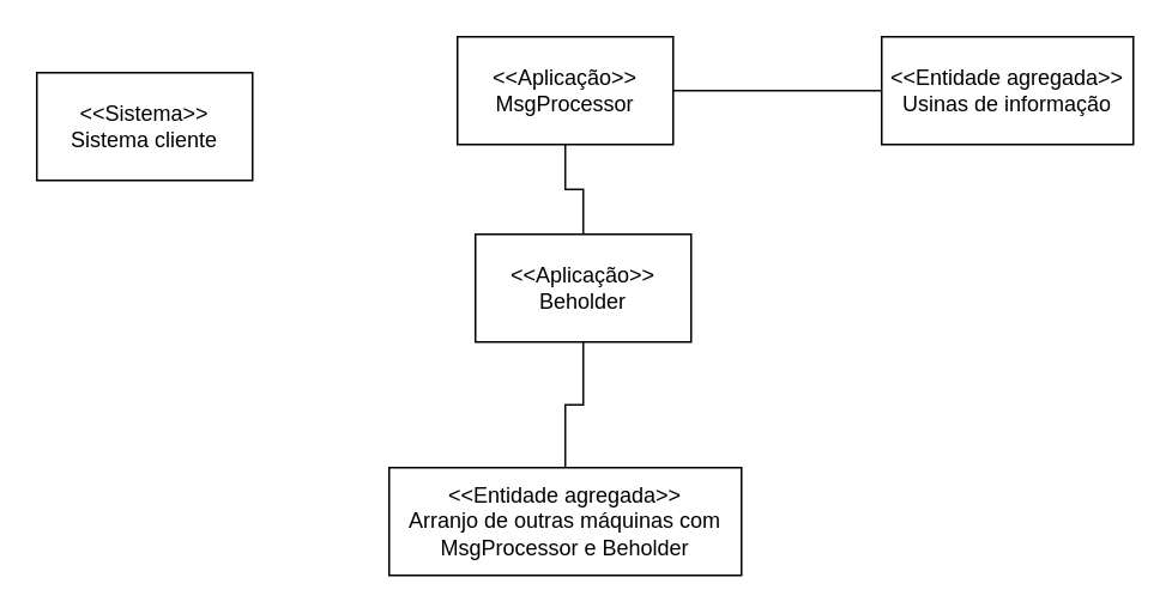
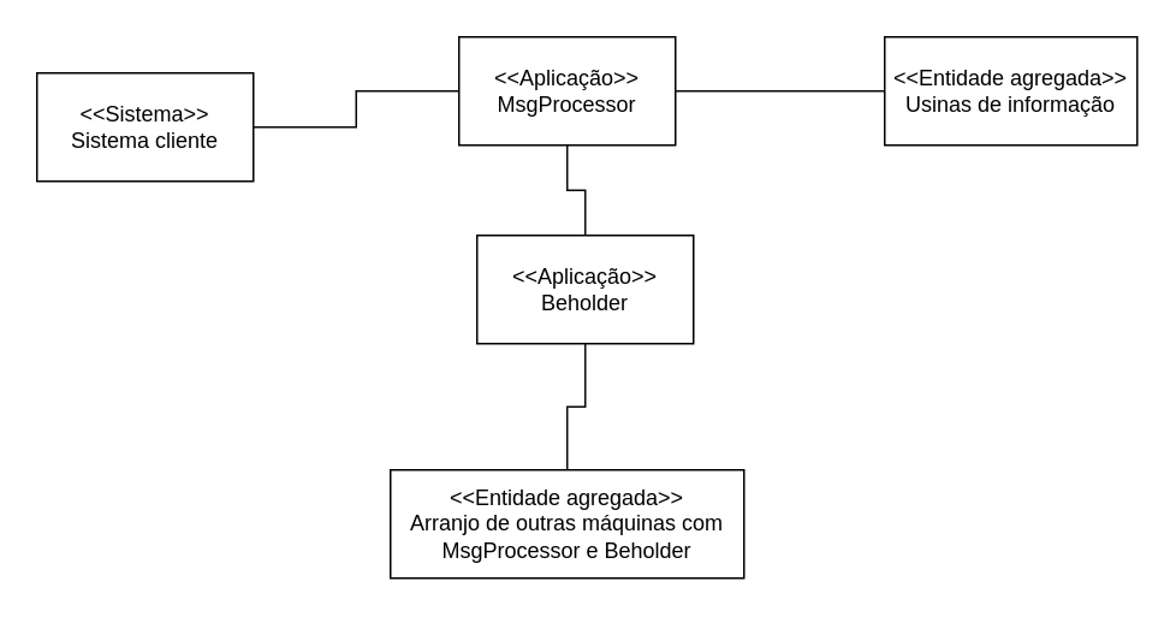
+ <mxCell id="4" style="edgeStyle=orthogonalEdgeStyle;rounded=0;orthogonalLoop=1;jettySize=auto;html=1;entryX=1;entryY=0.5;entryDx=0;entryDy=0;endArrow=none;endFill=0;strokeColor=#080808;" edge="1" parent="1" source="7" target="3"><mxGeometry relative="1" as="geometry" /></mxCell>
